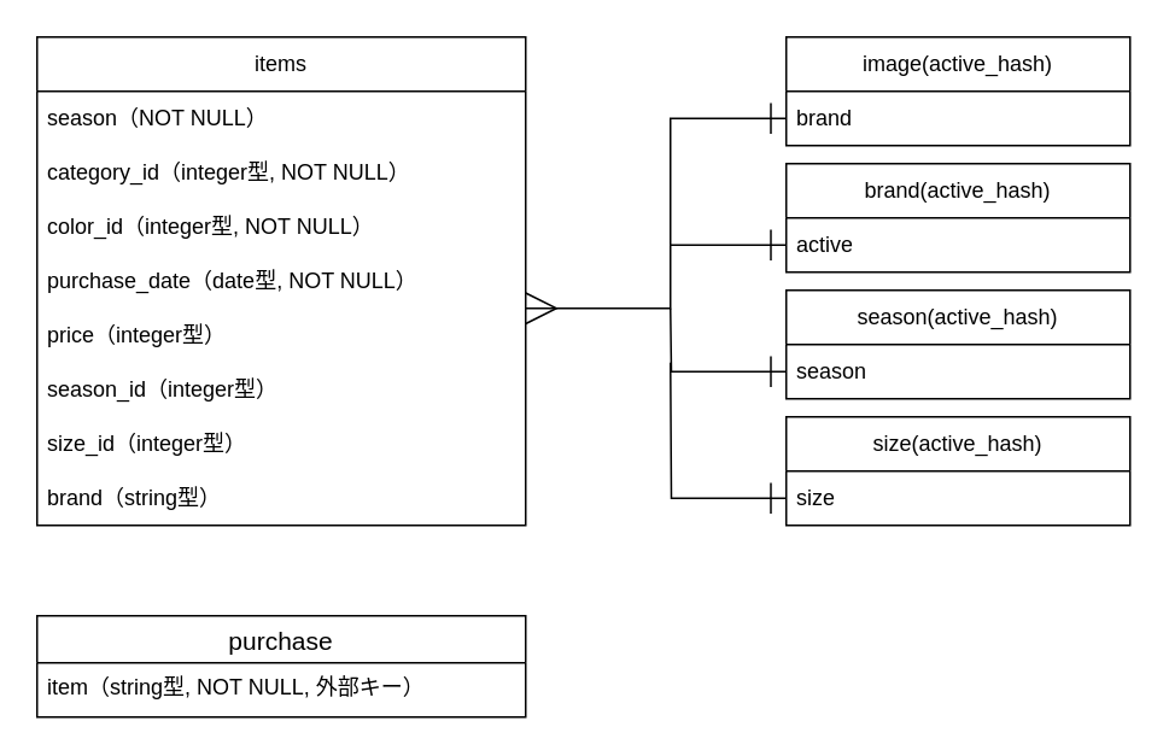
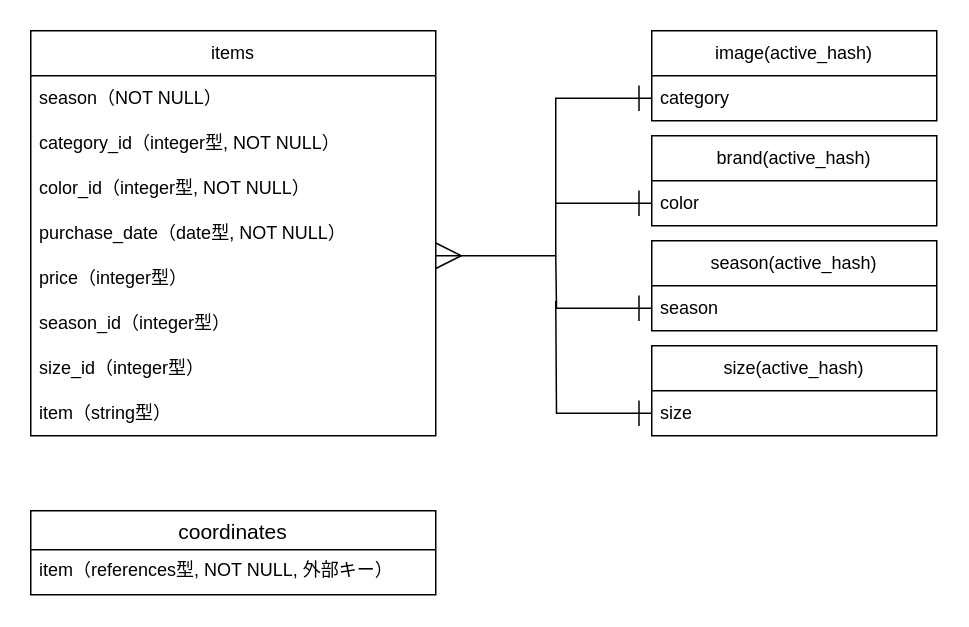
- <mxCell id="12" value="brand" style="text;strokeColor=none;fillColor=none;align=left;verticalAlign=middle;spacingLeft=4;spacingRight=4;overflow=hidden;points=[[0,0.5],[1,0.5]];portConstraint=eastwest;rotatable=0;whiteSpace=wrap;html=1;" parent="11" vertex="1"><mxGeometry y="30" width="190" height="30" as="geometry" /></mxCell>
+ <mxCell id="12" value="category" style="text;strokeColor=none;fillColor=none;align=left;verticalAlign=middle;spacingLeft=4;spacingRight=4;overflow=hidden;points=[[0,0.5],[1,0.5]];portConstraint=eastwest;rotatable=0;whiteSpace=wrap;html=1;" parent="11" vertex="1"><mxGeometry y="30" width="190" height="30" as="geometry" /></mxCell>
- <mxCell id="21" value="active" style="text;strokeColor=none;fillColor=none;align=left;verticalAlign=middle;spacingLeft=4;spacingRight=4;overflow=hidden;points=[[0,0.5],[1,0.5]];portConstraint=eastwest;rotatable=0;whiteSpace=wrap;html=1;" parent="19" vertex="1"><mxGeometry y="30" width="190" height="30" as="geometry" /></mxCell>
+ <mxCell id="21" value="color" style="text;strokeColor=none;fillColor=none;align=left;verticalAlign=middle;spacingLeft=4;spacingRight=4;overflow=hidden;points=[[0,0.5],[1,0.5]];portConstraint=eastwest;rotatable=0;whiteSpace=wrap;html=1;" parent="19" vertex="1"><mxGeometry y="30" width="190" height="30" as="geometry" /></mxCell>
- <mxCell id="10" value="brand（string型）" style="text;strokeColor=none;fillColor=none;align=left;verticalAlign=middle;spacingLeft=4;spacingRight=4;overflow=hidden;points=[[0,0.5],[1,0.5]];portConstraint=eastwest;rotatable=0;whiteSpace=wrap;html=1;" parent="2" vertex="1"><mxGeometry y="240" width="270" height="30" as="geometry" /></mxCell>
+ <mxCell id="10" value="item（string型）" style="text;strokeColor=none;fillColor=none;align=left;verticalAlign=middle;spacingLeft=4;spacingRight=4;overflow=hidden;points=[[0,0.5],[1,0.5]];portConstraint=eastwest;rotatable=0;whiteSpace=wrap;html=1;" parent="2" vertex="1"><mxGeometry y="240" width="270" height="30" as="geometry" /></mxCell>
- <mxCell id="23" value="purchase" style="swimlane;fontStyle=0;childLayout=stackLayout;horizontal=1;startSize=26;horizontalStack=0;resizeParent=1;resizeParentMax=0;resizeLast=0;collapsible=1;marginBottom=0;align=center;fontSize=14;" parent="1" vertex="1"><mxGeometry y="340" width="270" height="56" as="geometry" x="20" /></mxCell>
+ <mxCell id="23" value="coordinates" style="swimlane;fontStyle=0;childLayout=stackLayout;horizontal=1;startSize=26;horizontalStack=0;resizeParent=1;resizeParentMax=0;resizeLast=0;collapsible=1;marginBottom=0;align=center;fontSize=14;" parent="1" vertex="1"><mxGeometry y="340" width="270" height="56" as="geometry" x="20" /></mxCell>
- <mxCell id="24" value="item（string型, NOT NULL, 外部キー）" style="text;strokeColor=none;fillColor=none;spacingLeft=4;spacingRight=4;overflow=hidden;rotatable=0;points=[[0,0.5],[1,0.5]];portConstraint=eastwest;fontSize=12;" parent="23" vertex="1"><mxGeometry y="26" width="270" height="30" as="geometry" /></mxCell>
+ <mxCell id="24" value="item（references型, NOT NULL, 外部キー）" style="text;strokeColor=none;fillColor=none;spacingLeft=4;spacingRight=4;overflow=hidden;rotatable=0;points=[[0,0.5],[1,0.5]];portConstraint=eastwest;fontSize=12;" parent="23" vertex="1"><mxGeometry y="26" width="270" height="30" as="geometry" /></mxCell>
